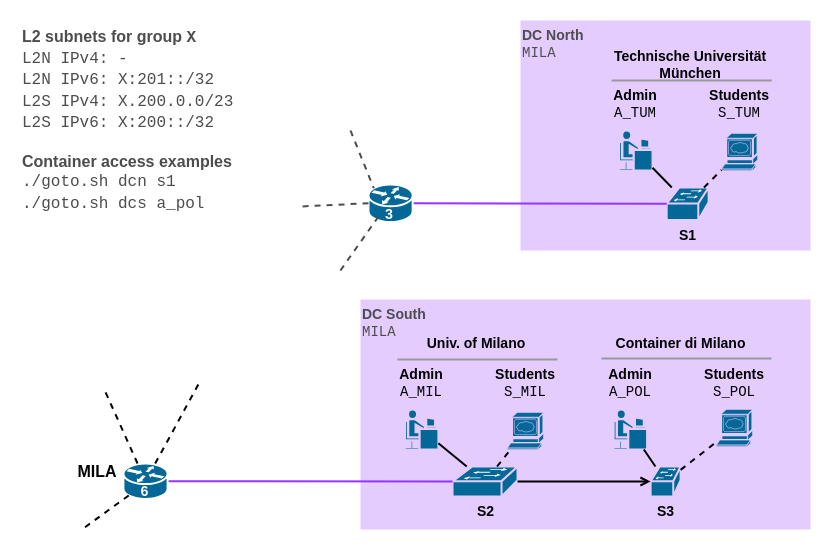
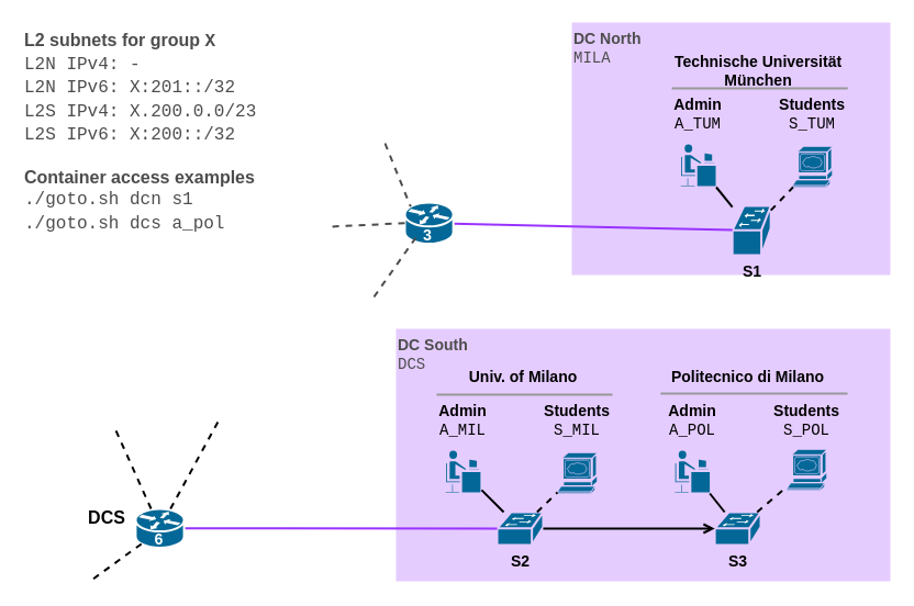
- <mxCell id="24" value="S1" style="shape=mxgraph.cisco.switches.workgroup_switch;sketch=0;html=1;pointerEvents=1;dashed=0;fillColor=#036897;strokeColor=#E5CCFF;strokeWidth=2;verticalLabelPosition=bottom;verticalAlign=top;align=center;outlineConnect=0;fontSize=14;fontStyle=1" parent="1" vertex="1"><mxGeometry x="666.19" y="187" width="41.93" height="32.5" as="geometry" /></mxCell>
+ <mxCell id="24" value="S1" style="shape=mxgraph.cisco.switches.workgroup_switch;sketch=0;html=1;pointerEvents=1;dashed=0;fillColor=#036897;strokeColor=#E5CCFF;strokeWidth=2;verticalLabelPosition=bottom;verticalAlign=top;align=center;outlineConnect=0;fontSize=14;fontStyle=1" parent="1" vertex="1"><mxGeometry x="666.19" y="187" width="35" height="45" as="geometry" /></mxCell>
- <mxCell id="2" value="DC South&lt;br&gt;&lt;span style=&quot;font-weight: normal;&quot;&gt;&lt;font face=&quot;Courier New&quot;&gt;MILA&lt;/font&gt;&lt;br&gt;&lt;/span&gt;" style="rounded=0;whiteSpace=wrap;html=1;fontFamily=Helvetica;fontSize=14;fontColor=#4D4D4D;fillColor=#E5CCFF;fontStyle=1;strokeColor=none;verticalAlign=top;align=left;gradientColor=none;gradientDirection=north;" parent="1" vertex="1"><mxGeometry x="360" y="299" width="450" height="230" as="geometry" /></mxCell>
+ <mxCell id="2" value="DC South&lt;br&gt;&lt;span style=&quot;font-weight: normal;&quot;&gt;&lt;font face=&quot;Courier New&quot;&gt;DCS&lt;/font&gt;&lt;br&gt;&lt;/span&gt;" style="rounded=0;whiteSpace=wrap;html=1;fontFamily=Helvetica;fontSize=14;fontColor=#4D4D4D;fillColor=#E5CCFF;fontStyle=1;strokeColor=none;verticalAlign=top;align=left;gradientColor=none;gradientDirection=north;" parent="1" vertex="1"><mxGeometry x="360" y="299" width="450" height="230" as="geometry" /></mxCell>
- <mxCell id="21" value="&lt;font style=&quot;&quot;&gt;Container di Milano&lt;br&gt;&lt;/font&gt;" style="rounded=0;whiteSpace=wrap;html=1;strokeColor=none;fillColor=none;fontSize=14;fontStyle=1" parent="1" vertex="1"><mxGeometry x="603.93" y="329" width="153" height="27.5" as="geometry" /></mxCell>
+ <mxCell id="21" value="&lt;font style=&quot;&quot;&gt;Politecnico di Milano&lt;br&gt;&lt;/font&gt;" style="rounded=0;whiteSpace=wrap;html=1;strokeColor=none;fillColor=none;fontSize=14;fontStyle=1" parent="1" vertex="1"><mxGeometry x="603.93" y="329" width="153" height="27.5" as="geometry" /></mxCell>
- <mxCell id="40" value="&lt;font size=&quot;1&quot; style=&quot;&quot;&gt;&lt;b style=&quot;font-size: 16px;&quot;&gt;MILA&lt;/b&gt;&lt;/font&gt;" style="rounded=0;whiteSpace=wrap;html=1;strokeColor=none;fillColor=none;" parent="1" vertex="1"><mxGeometry x="69.5" y="457" width="54.15" height="27.5" as="geometry" /></mxCell>
+ <mxCell id="40" value="&lt;font size=&quot;1&quot; style=&quot;&quot;&gt;&lt;b style=&quot;font-size: 16px;&quot;&gt;DCS&lt;/b&gt;&lt;/font&gt;" style="rounded=0;whiteSpace=wrap;html=1;strokeColor=none;fillColor=none;" parent="1" vertex="1"><mxGeometry x="69.5" y="457" width="54.15" height="27.5" as="geometry" /></mxCell>
- <mxCell id="3" value="S2" style="shape=mxgraph.cisco.switches.workgroup_switch;sketch=0;html=1;pointerEvents=1;dashed=0;fillColor=#036897;strokeColor=#E5CCFF;strokeWidth=2;verticalLabelPosition=bottom;verticalAlign=top;align=center;outlineConnect=0;fontSize=14;fontStyle=1" parent="1" vertex="1"><mxGeometry x="452.04" y="466" width="65" height="30" as="geometry" /></mxCell>
+ <mxCell id="3" value="S2" style="shape=mxgraph.cisco.switches.workgroup_switch;sketch=0;html=1;pointerEvents=1;dashed=0;fillColor=#036897;strokeColor=#E5CCFF;strokeWidth=2;verticalLabelPosition=bottom;verticalAlign=top;align=center;outlineConnect=0;fontSize=14;fontStyle=1" parent="1" vertex="1"><mxGeometry x="452.04" y="466" width="41.93" height="30" as="geometry" /></mxCell>
- <mxCell id="4" value="S3" style="shape=mxgraph.cisco.switches.workgroup_switch;sketch=0;html=1;pointerEvents=1;dashed=0;fillColor=#036897;strokeColor=#E5CCFF;strokeWidth=2;verticalLabelPosition=bottom;verticalAlign=top;align=center;outlineConnect=0;fontSize=14;fontStyle=1" parent="1" vertex="1"><mxGeometry x="650.11" y="466" width="30" height="30" as="geometry" /></mxCell>
+ <mxCell id="4" value="S3" style="shape=mxgraph.cisco.switches.workgroup_switch;sketch=0;html=1;pointerEvents=1;dashed=0;fillColor=#036897;strokeColor=#E5CCFF;strokeWidth=2;verticalLabelPosition=bottom;verticalAlign=top;align=center;outlineConnect=0;fontSize=14;fontStyle=1" parent="1" vertex="1"><mxGeometry x="650.11" y="466" width="41.93" height="30" as="geometry" /></mxCell>
